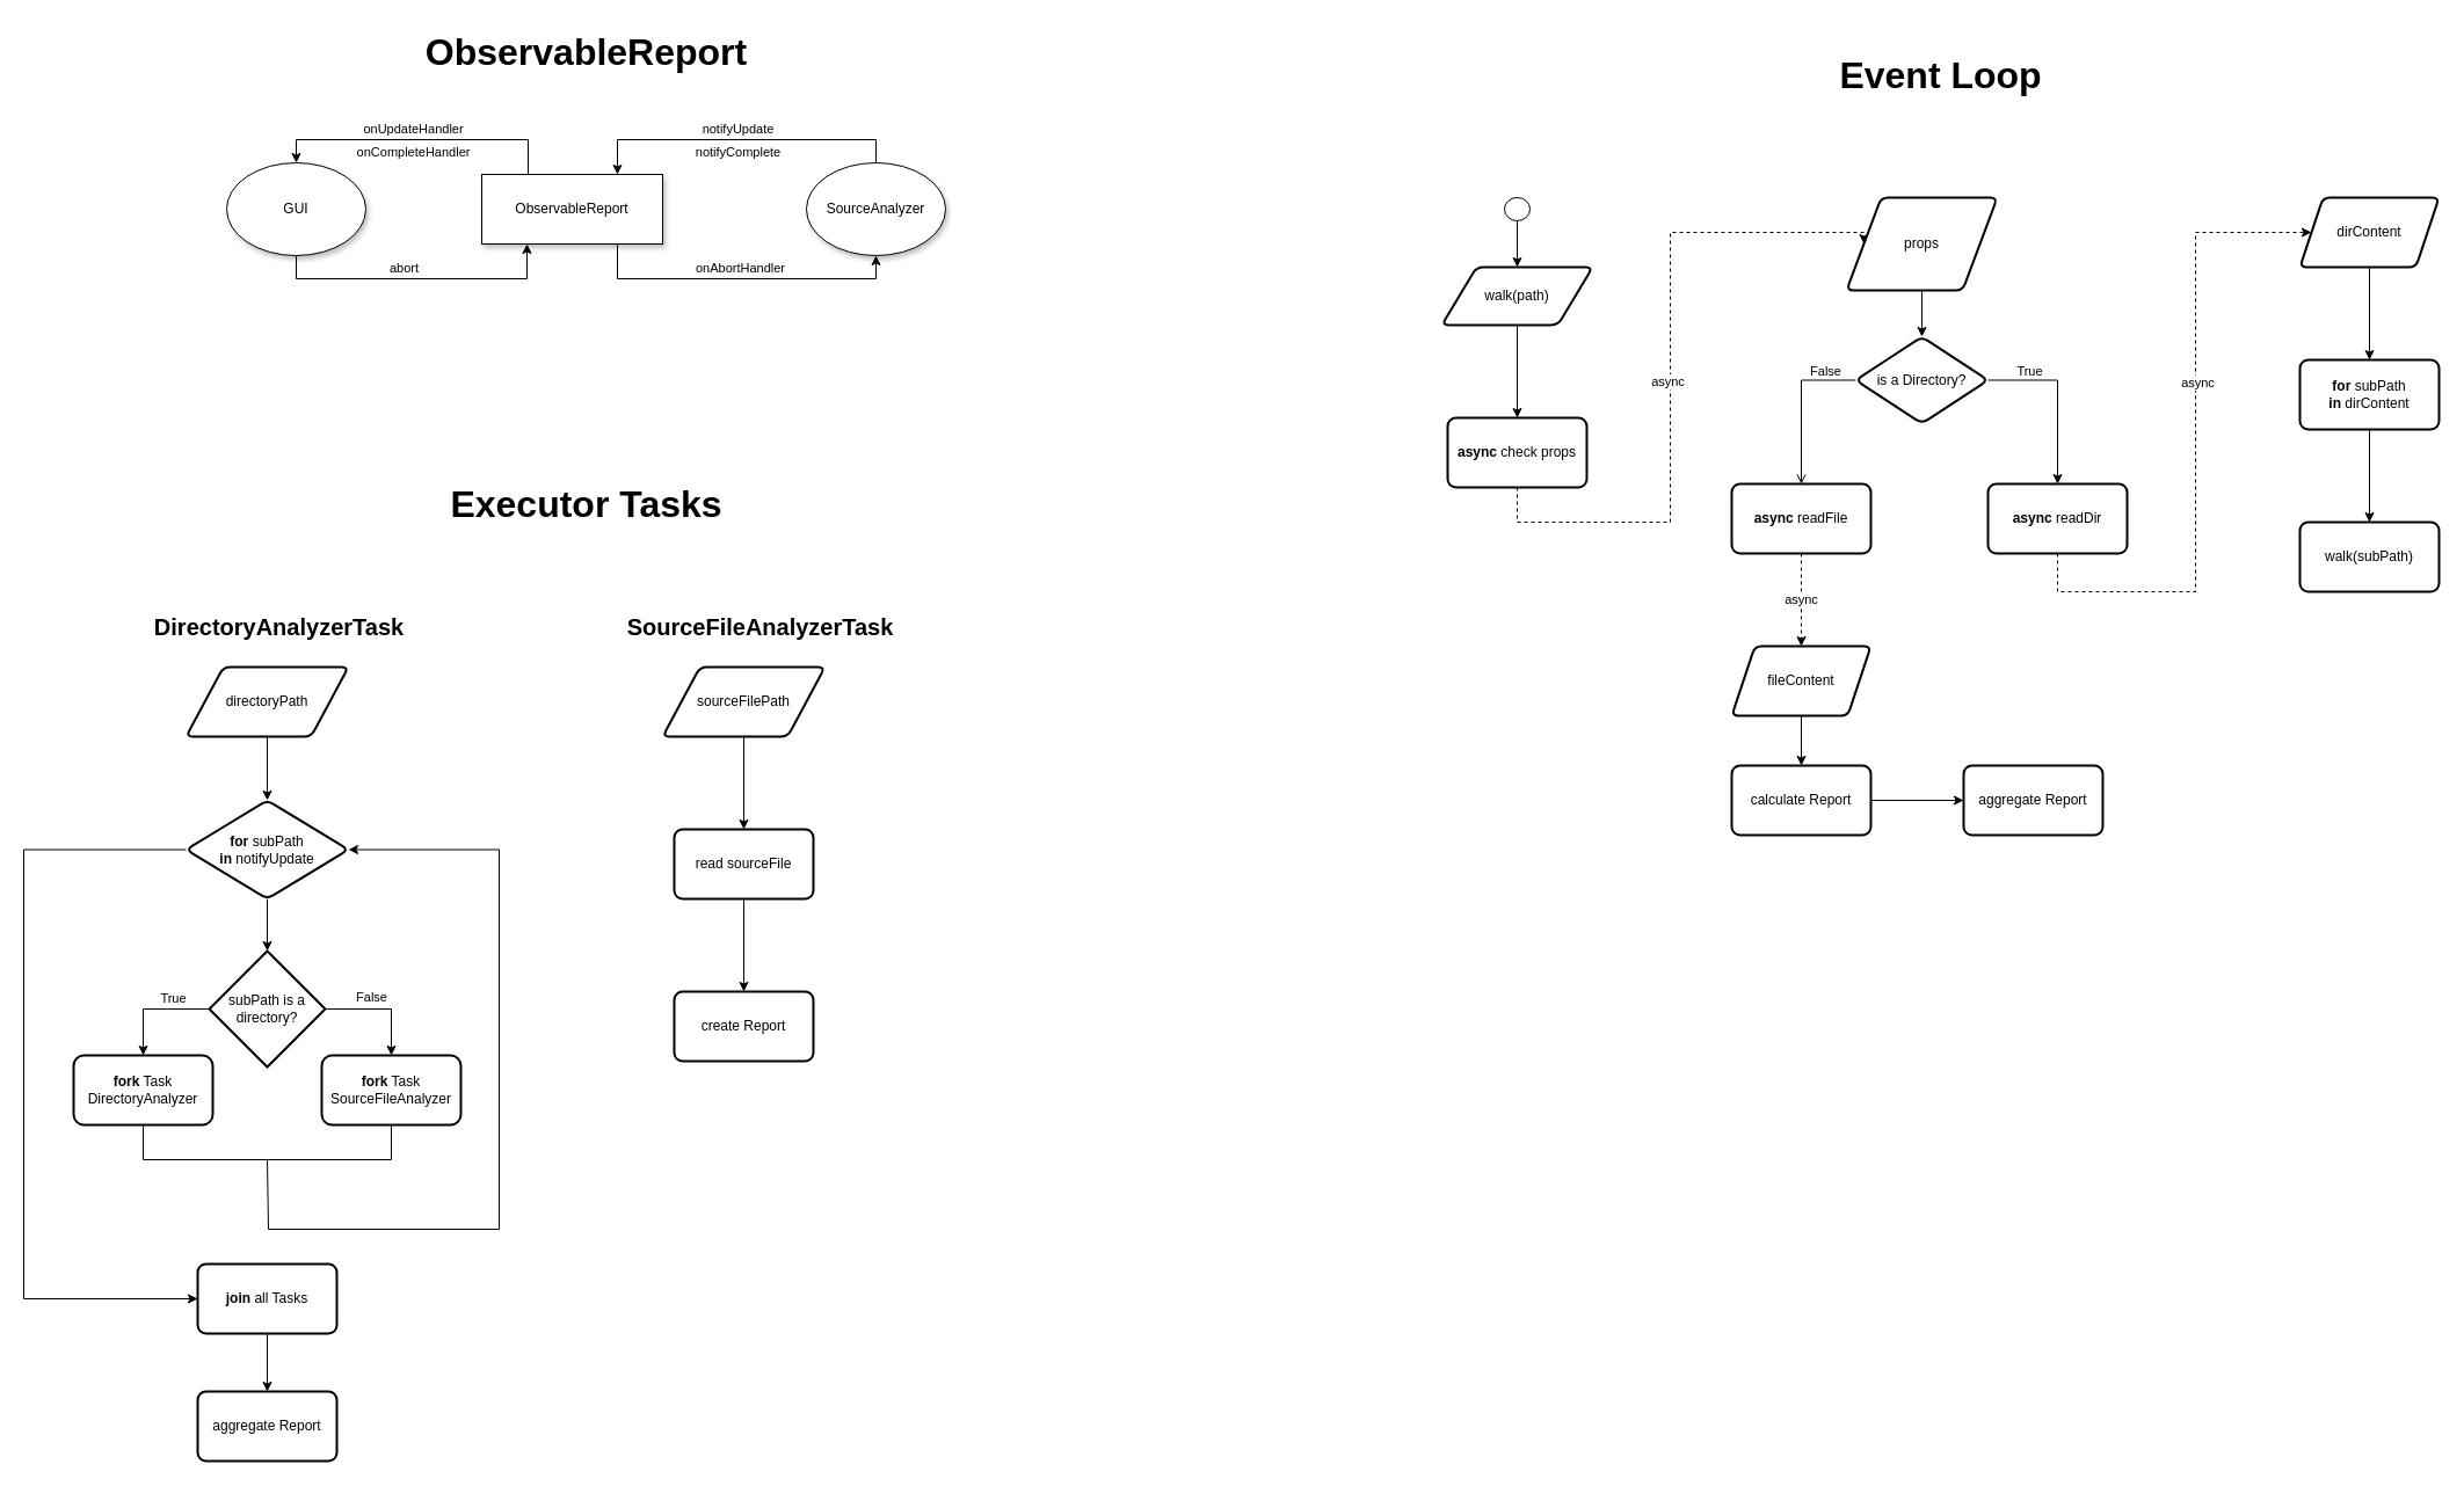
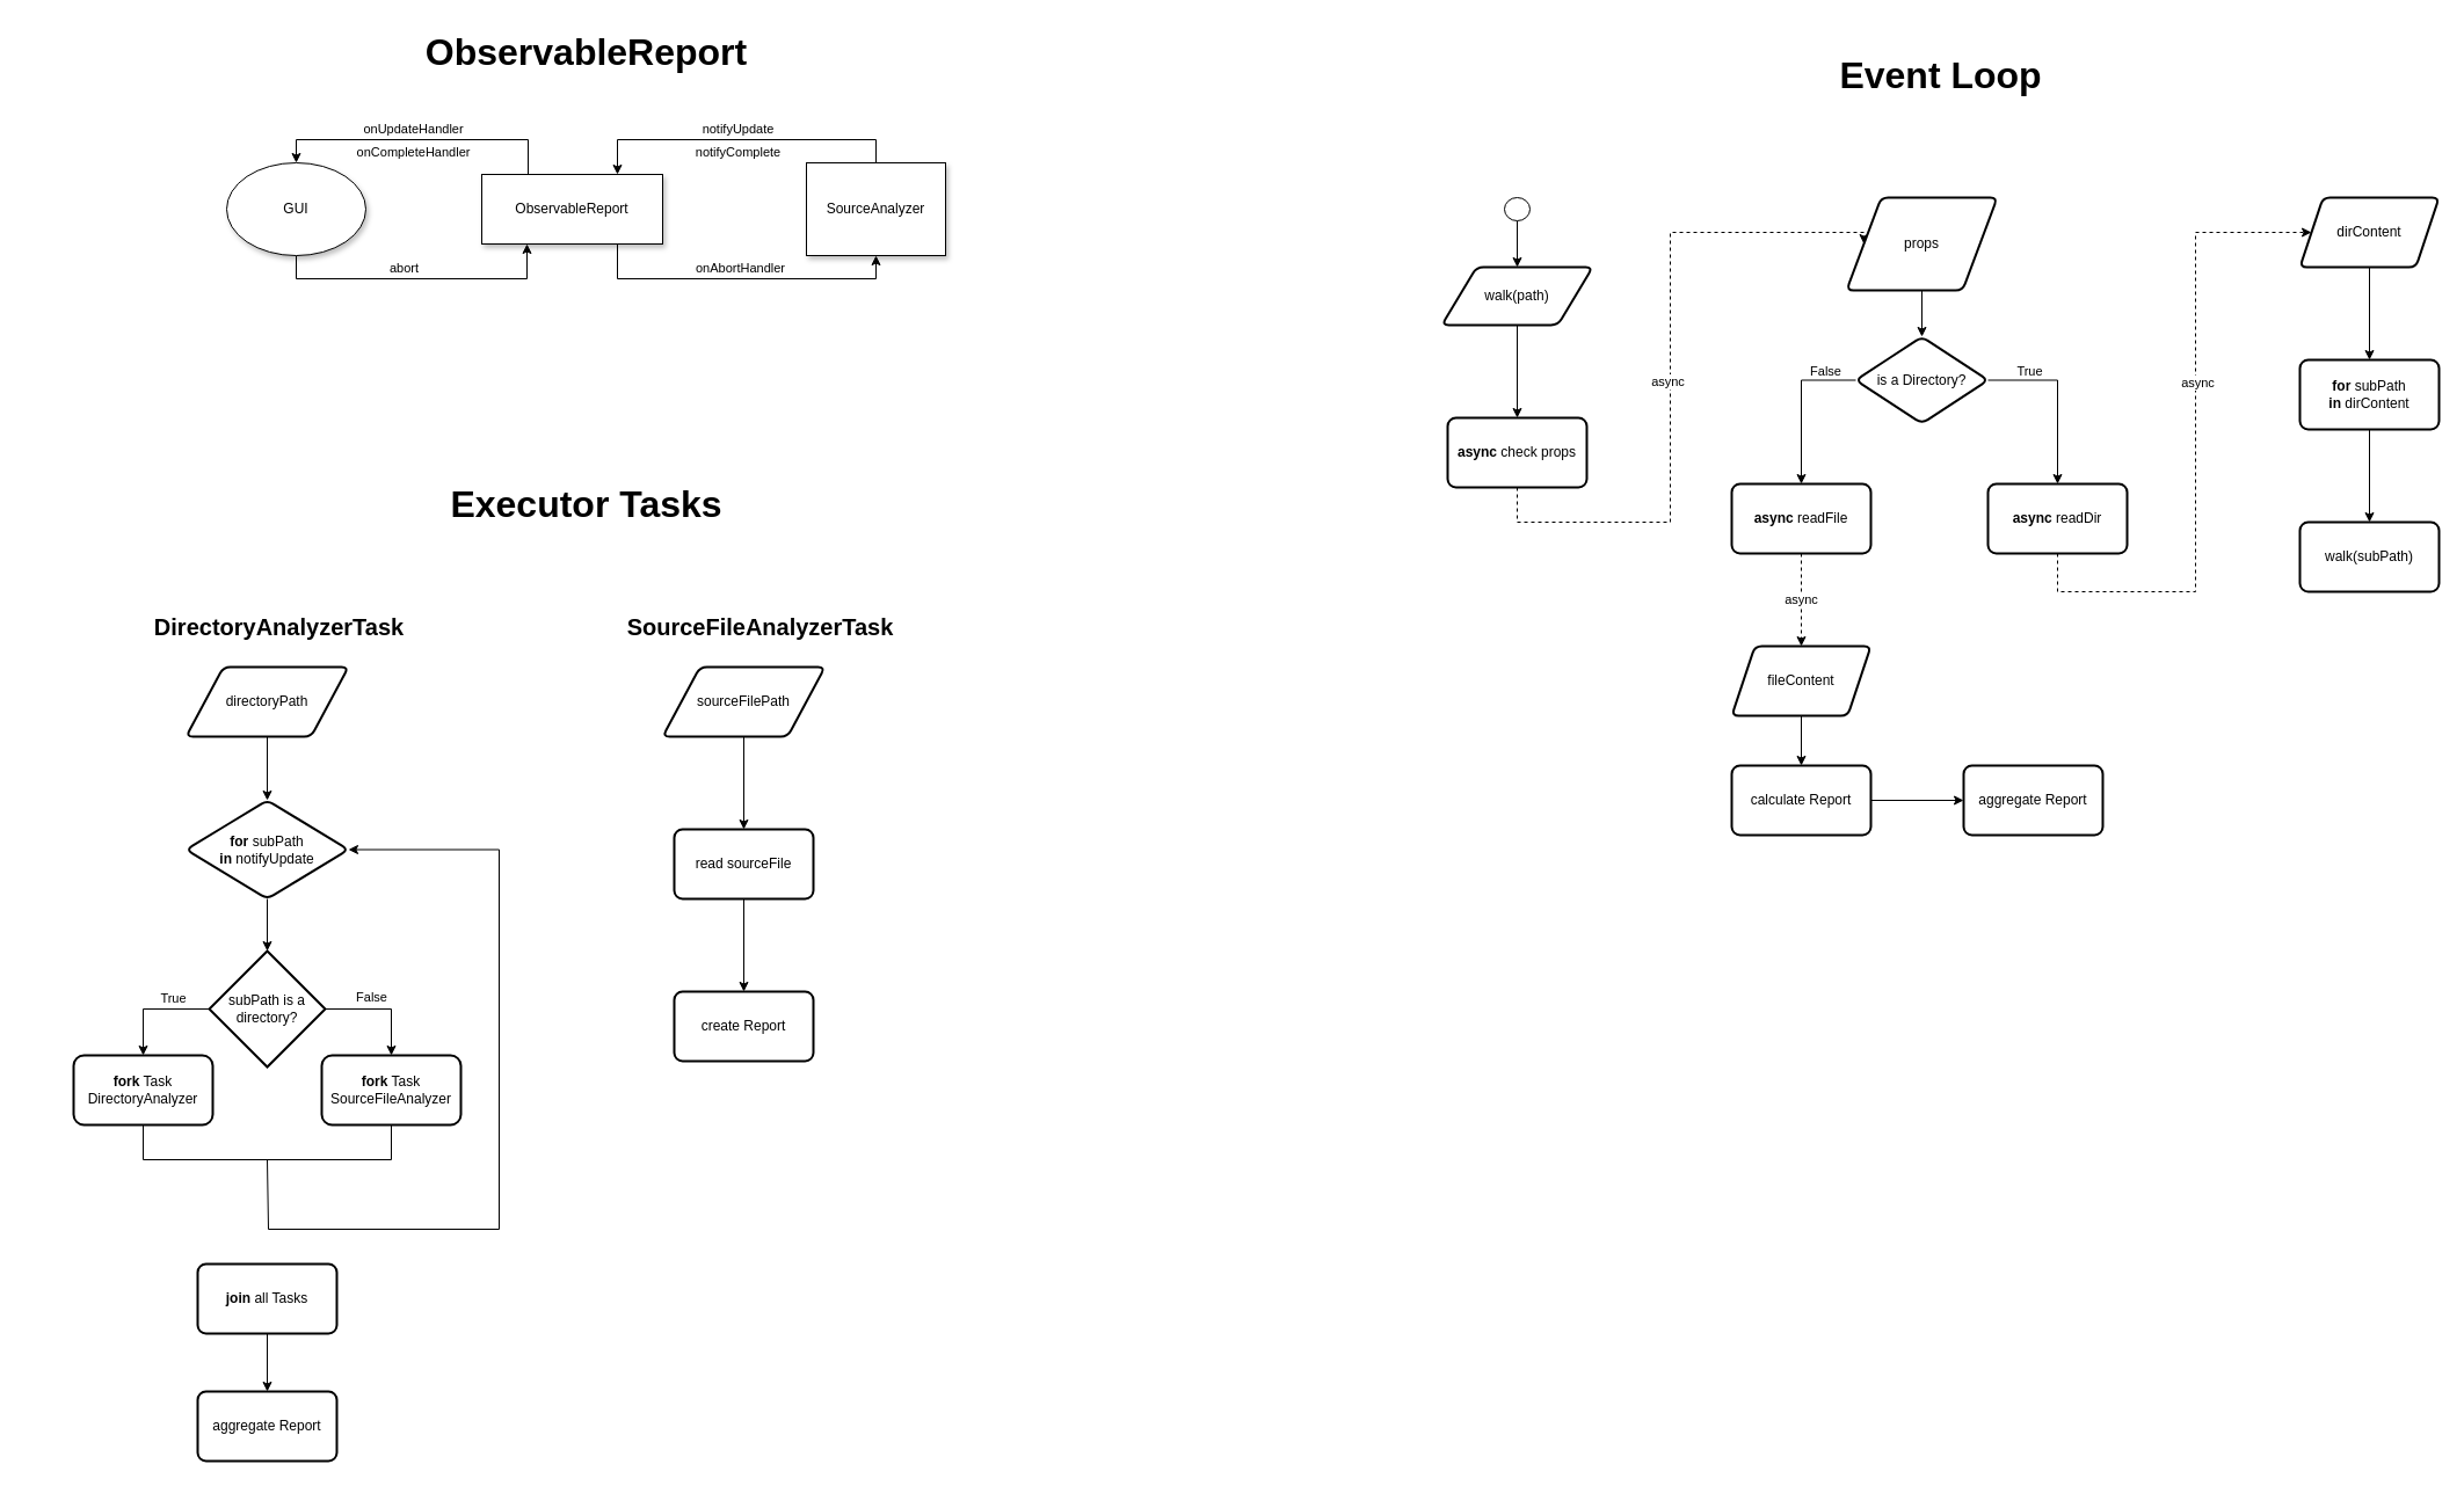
- <mxCell id="13" value="SourceAnalyzer" style="ellipse;whiteSpace=wrap;html=1;shadow=1;" vertex="1" parent="1"><mxGeometry x="695" y="140" width="120" height="80" as="geometry" /></mxCell>
+ <mxCell id="13" value="SourceAnalyzer" style="whiteSpace=wrap;html=1;shadow=1;rounded=0;" vertex="1" parent="1"><mxGeometry x="695" y="140" width="120" height="80" as="geometry" /></mxCell>
- <mxCell id="48" value="" style="edgeStyle=orthogonalEdgeStyle;rounded=0;orthogonalLoop=1;jettySize=auto;html=1;exitX=0;exitY=0.5;exitDx=0;exitDy=0;endArrow=open;" edge="1" parent="1" source="51" target="53"><mxGeometry relative="1" as="geometry" /></mxCell>
+ <mxCell id="48" value="" style="edgeStyle=orthogonalEdgeStyle;rounded=0;orthogonalLoop=1;jettySize=auto;html=1;exitX=0;exitY=0.5;exitDx=0;exitDy=0;" edge="1" parent="1" source="51" target="53"><mxGeometry relative="1" as="geometry" /></mxCell>
- <mxCell id="21" value="" style="edgeStyle=orthogonalEdgeStyle;rounded=0;orthogonalLoop=1;jettySize=auto;html=1;exitX=0;exitY=0.5;exitDx=0;exitDy=0;" edge="1" parent="1" source="22" target="32"><mxGeometry relative="1" as="geometry"><Array as="points"><mxPoint x="20" y="733" /><mxPoint x="20" y="1120" /></Array></mxGeometry></mxCell>
